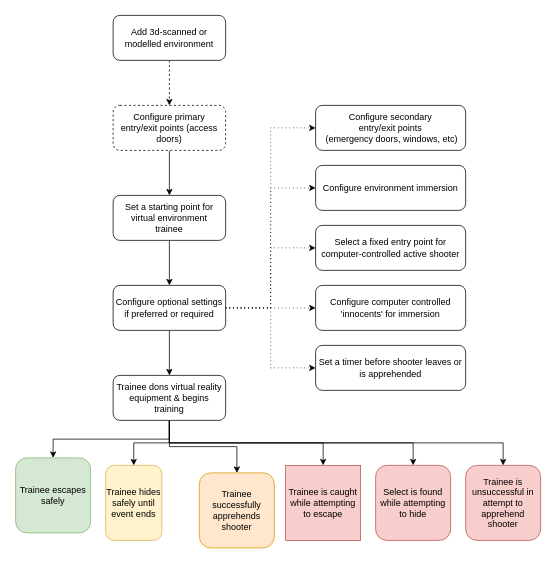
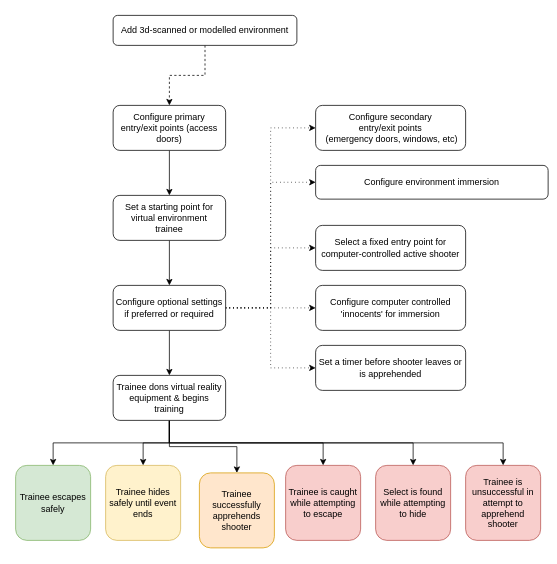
- <mxCell id="3" value="Add 3d-scanned or modelled environment" style="rounded=1;whiteSpace=wrap;html=1;" vertex="1" parent="1"><mxGeometry x="150" y="20" width="150" height="60" as="geometry" /></mxCell>
+ <mxCell id="3" value="Add 3d-scanned or modelled environment" style="rounded=1;whiteSpace=wrap;html=1;" vertex="1" parent="1"><mxGeometry x="150" y="20" width="245" height="40" as="geometry" /></mxCell>
- <mxCell id="5" value="&lt;div&gt;Configure primary&lt;/div&gt;&lt;div&gt;entry/exit points (access doors)&lt;br&gt;&lt;/div&gt;" style="rounded=1;whiteSpace=wrap;html=1;dashed=1;" vertex="1" parent="1"><mxGeometry x="150" y="140" width="150" height="60" as="geometry" /></mxCell>
+ <mxCell id="5" value="&lt;div&gt;Configure primary&lt;/div&gt;&lt;div&gt;entry/exit points (access doors)&lt;br&gt;&lt;/div&gt;" style="rounded=1;whiteSpace=wrap;html=1;" vertex="1" parent="1"><mxGeometry x="150" y="140" width="150" height="60" as="geometry" /></mxCell>
- <mxCell id="18" value="&lt;div&gt;Configure environment immersion&lt;/div&gt;" style="rounded=1;whiteSpace=wrap;html=1;" vertex="1" parent="1"><mxGeometry x="420" y="220" width="200" height="60" as="geometry" /></mxCell>
+ <mxCell id="18" value="&lt;div&gt;Configure environment immersion&lt;/div&gt;" style="rounded=1;whiteSpace=wrap;html=1;" vertex="1" parent="1"><mxGeometry x="420" y="220" width="310" height="45" as="geometry" /></mxCell>
- <mxCell id="27" value="Trainee escapes safely" style="rounded=1;whiteSpace=wrap;html=1;fillColor=#d5e8d4;strokeColor=#82b366;" vertex="1" parent="1"><mxGeometry x="20" y="610" width="100" height="100" as="geometry" /></mxCell>
+ <mxCell id="27" value="Trainee escapes safely" style="rounded=1;whiteSpace=wrap;html=1;fillColor=#d5e8d4;strokeColor=#82b366;" vertex="1" parent="1"><mxGeometry x="20" y="620" width="100" height="100" as="geometry" /></mxCell>
- <mxCell id="28" value="&lt;div&gt;Trainee hides safely until event ends&lt;br&gt;&lt;/div&gt;" style="rounded=1;whiteSpace=wrap;html=1;fillColor=#fff2cc;strokeColor=#d6b656;" vertex="1" parent="1"><mxGeometry x="140" y="620" width="75" height="100" as="geometry" /></mxCell>
+ <mxCell id="28" value="&lt;div&gt;Trainee hides safely until event ends&lt;br&gt;&lt;/div&gt;" style="rounded=1;whiteSpace=wrap;html=1;fillColor=#fff2cc;strokeColor=#d6b656;" vertex="1" parent="1"><mxGeometry x="140" y="620" width="100" height="100" as="geometry" /></mxCell>
- <mxCell id="30" value="Trainee is caught while attempting to escape" style="whiteSpace=wrap;html=1;fillColor=#f8cecc;strokeColor=#b85450;rounded=0;" vertex="1" parent="1"><mxGeometry x="380" y="620" width="100" height="100" as="geometry" /></mxCell>
+ <mxCell id="30" value="Trainee is caught while attempting to escape" style="rounded=1;whiteSpace=wrap;html=1;fillColor=#f8cecc;strokeColor=#b85450;" vertex="1" parent="1"><mxGeometry x="380" y="620" width="100" height="100" as="geometry" /></mxCell>
